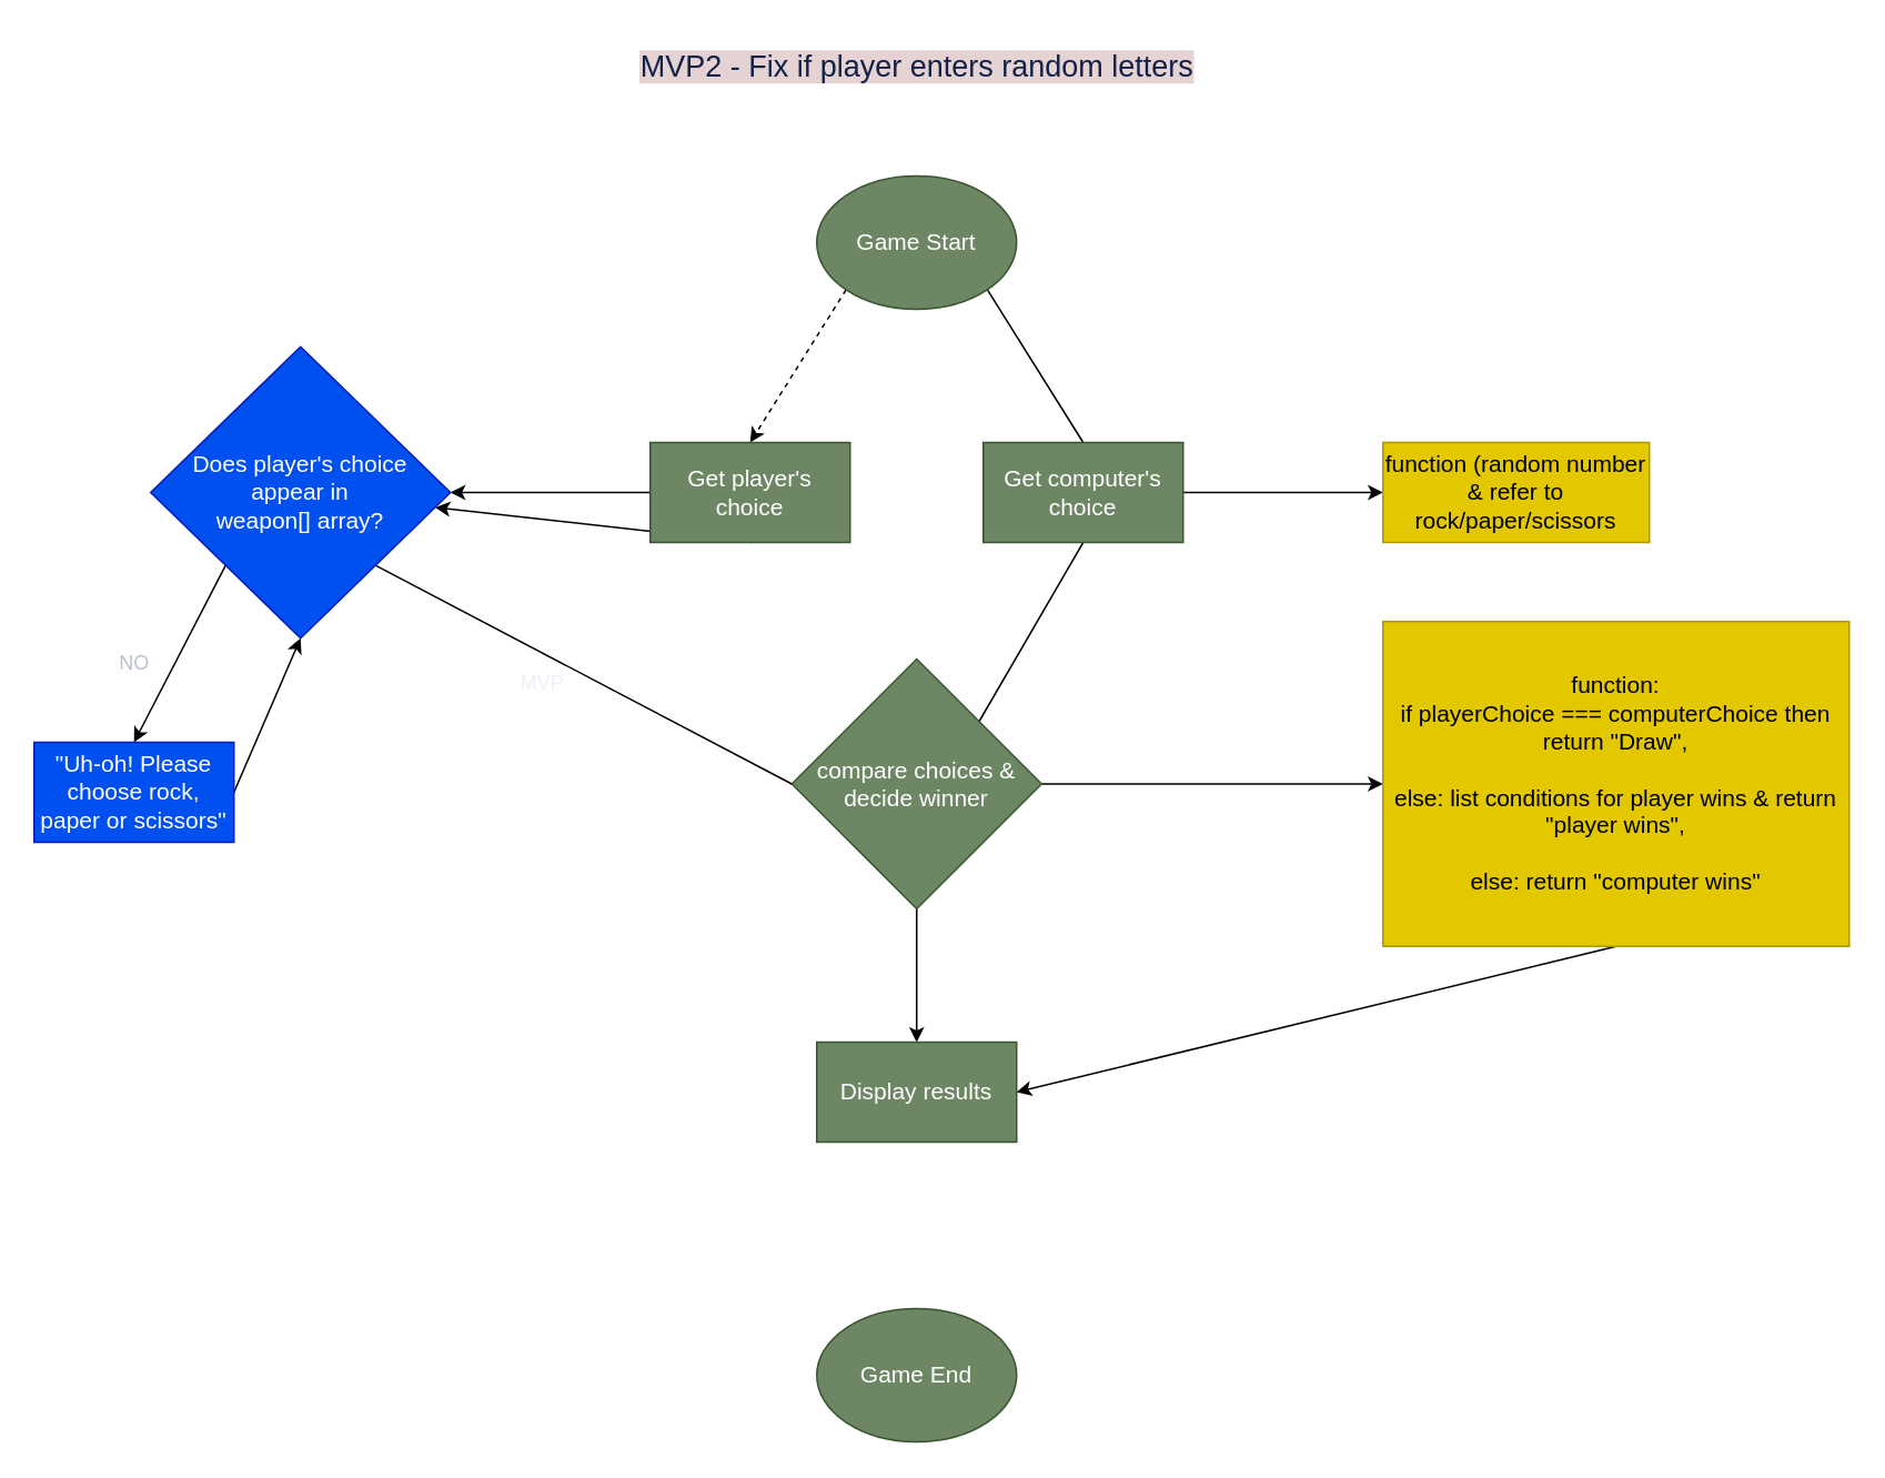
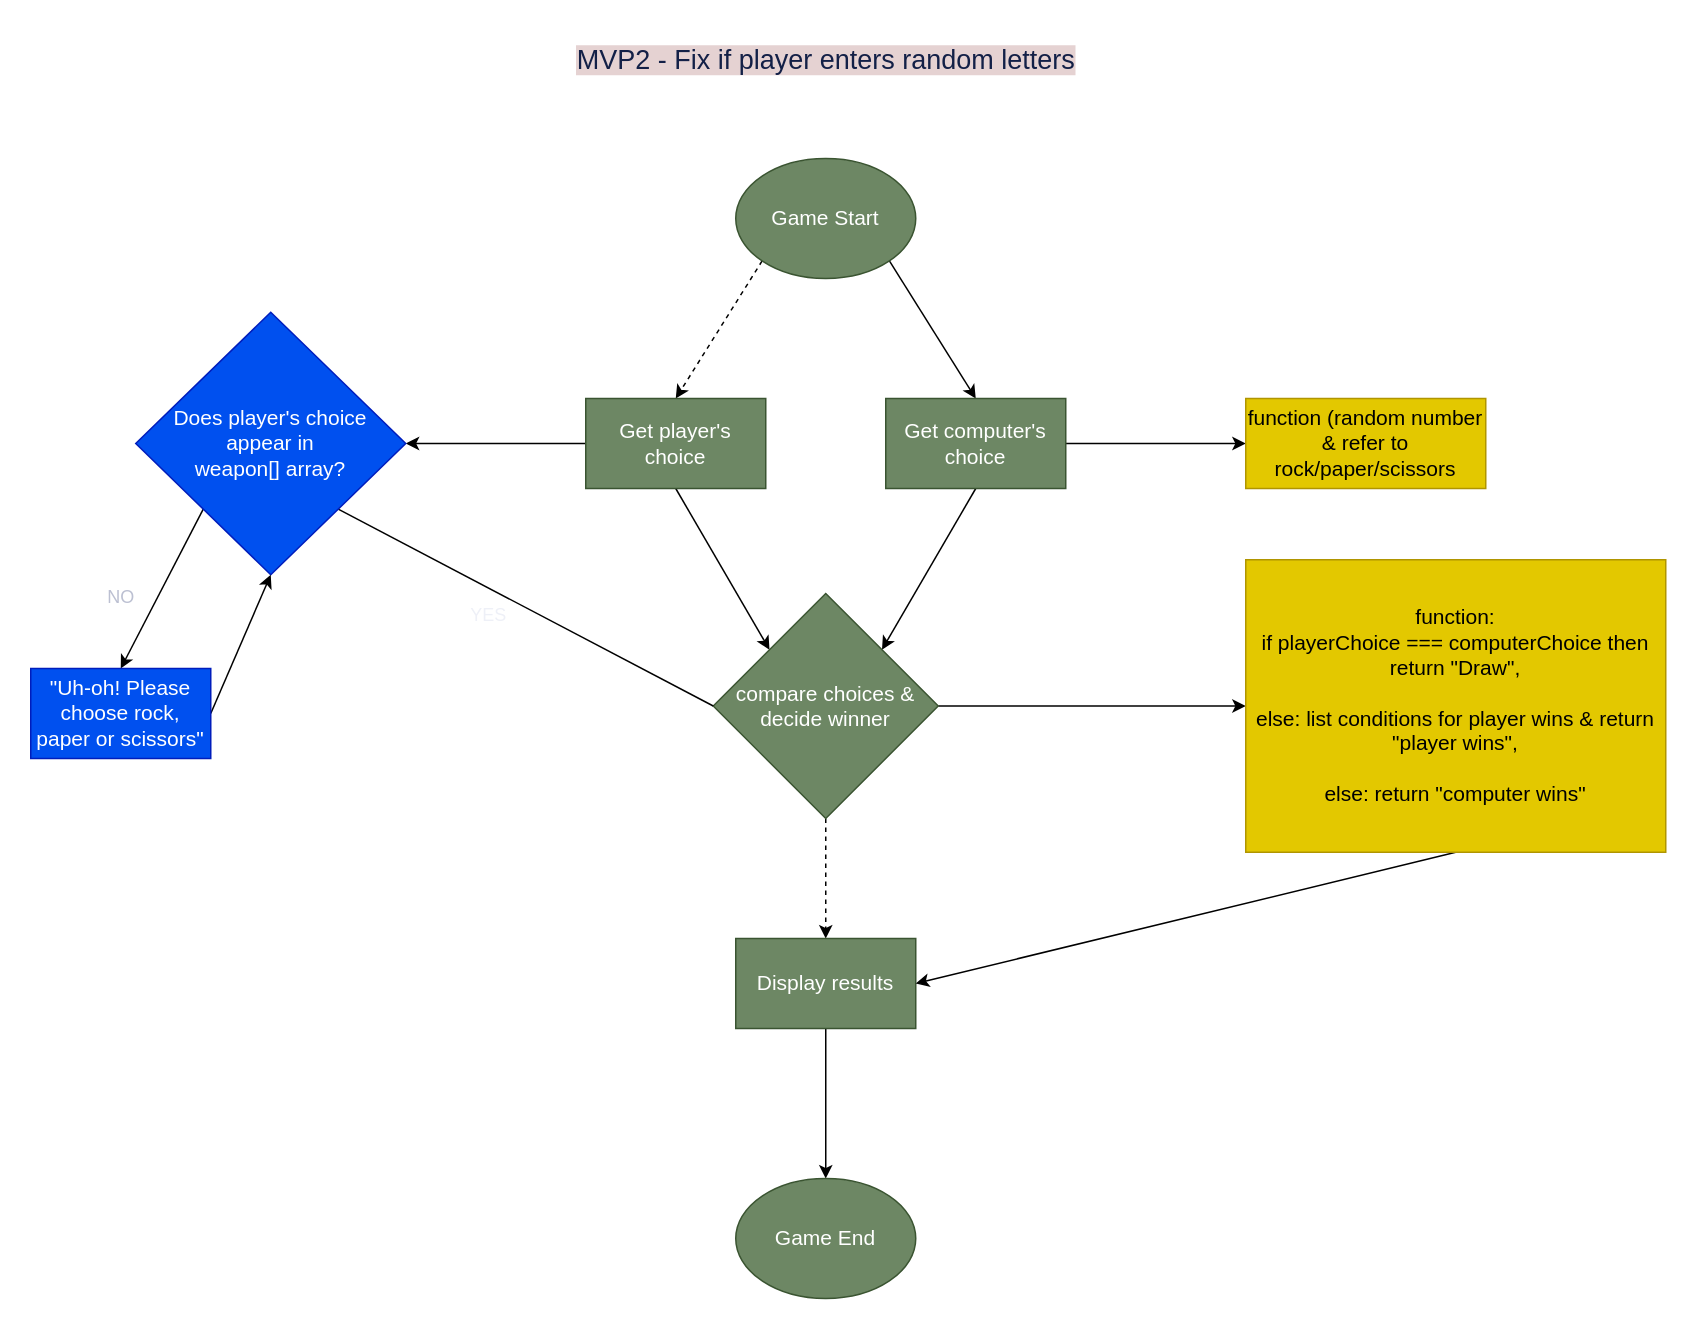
- <mxCell id="2" style="edgeStyle=none;html=1;exitX=1;exitY=1;exitDx=0;exitDy=0;entryX=0.5;entryY=0;entryDx=0;entryDy=0;fontSize=14;endArrow=none;" parent="1" source="4" target="10" edge="1"><mxGeometry relative="1" as="geometry" /></mxCell>
+ <mxCell id="2" style="edgeStyle=none;html=1;exitX=1;exitY=1;exitDx=0;exitDy=0;entryX=0.5;entryY=0;entryDx=0;entryDy=0;fontSize=14;" parent="1" source="4" target="10" edge="1"><mxGeometry relative="1" as="geometry" /></mxCell>
- <mxCell id="5" style="edgeStyle=none;html=1;exitX=0.5;exitY=1;exitDx=0;exitDy=0;fontSize=14;" parent="1" source="7" target="23" edge="1"><mxGeometry relative="1" as="geometry" /></mxCell>
+ <mxCell id="5" style="edgeStyle=none;html=1;exitX=0.5;exitY=1;exitDx=0;exitDy=0;entryX=0;entryY=0;entryDx=0;entryDy=0;fontSize=14;" parent="1" source="7" target="13" edge="1"><mxGeometry relative="1" as="geometry" /></mxCell>
- <mxCell id="24" value="&lt;font color=&quot;#eef0f7&quot;&gt;MVP&lt;/font&gt;" style="text;html=1;align=center;verticalAlign=middle;resizable=0;points=[];autosize=1;strokeColor=none;fillColor=none;fontColor=#132047;" vertex="1" parent="1"><mxGeometry x="300" y="395" width="50" height="30" as="geometry" /></mxCell>
+ <mxCell id="24" value="&lt;font color=&quot;#eef0f7&quot;&gt;YES&lt;/font&gt;" style="text;html=1;align=center;verticalAlign=middle;resizable=0;points=[];autosize=1;strokeColor=none;fillColor=none;fontColor=#132047;" vertex="1" parent="1"><mxGeometry x="300" y="395" width="50" height="30" as="geometry" /></mxCell>
- <mxCell id="8" style="edgeStyle=none;html=1;exitX=0.5;exitY=1;exitDx=0;exitDy=0;entryX=1;entryY=0;entryDx=0;entryDy=0;fontSize=14;endArrow=none;" parent="1" source="10" target="13" edge="1"><mxGeometry relative="1" as="geometry" /></mxCell>
+ <mxCell id="8" style="edgeStyle=none;html=1;exitX=0.5;exitY=1;exitDx=0;exitDy=0;entryX=1;entryY=0;entryDx=0;entryDy=0;fontSize=14;" parent="1" source="10" target="13" edge="1"><mxGeometry relative="1" as="geometry" /></mxCell>
- <mxCell id="11" style="edgeStyle=none;html=1;exitX=0.5;exitY=1;exitDx=0;exitDy=0;fontSize=14;" parent="1" source="13" target="15" edge="1"><mxGeometry relative="1" as="geometry" /></mxCell>
+ <mxCell id="11" style="edgeStyle=none;html=1;exitX=0.5;exitY=1;exitDx=0;exitDy=0;fontSize=14;dashed=1;" parent="1" source="13" target="15" edge="1"><mxGeometry relative="1" as="geometry" /></mxCell>
+ <mxCell id="14" style="edgeStyle=none;html=1;exitX=0.5;exitY=1;exitDx=0;exitDy=0;fontSize=14;" parent="1" source="15" target="16" edge="1"><mxGeometry relative="1" as="geometry" /></mxCell>
